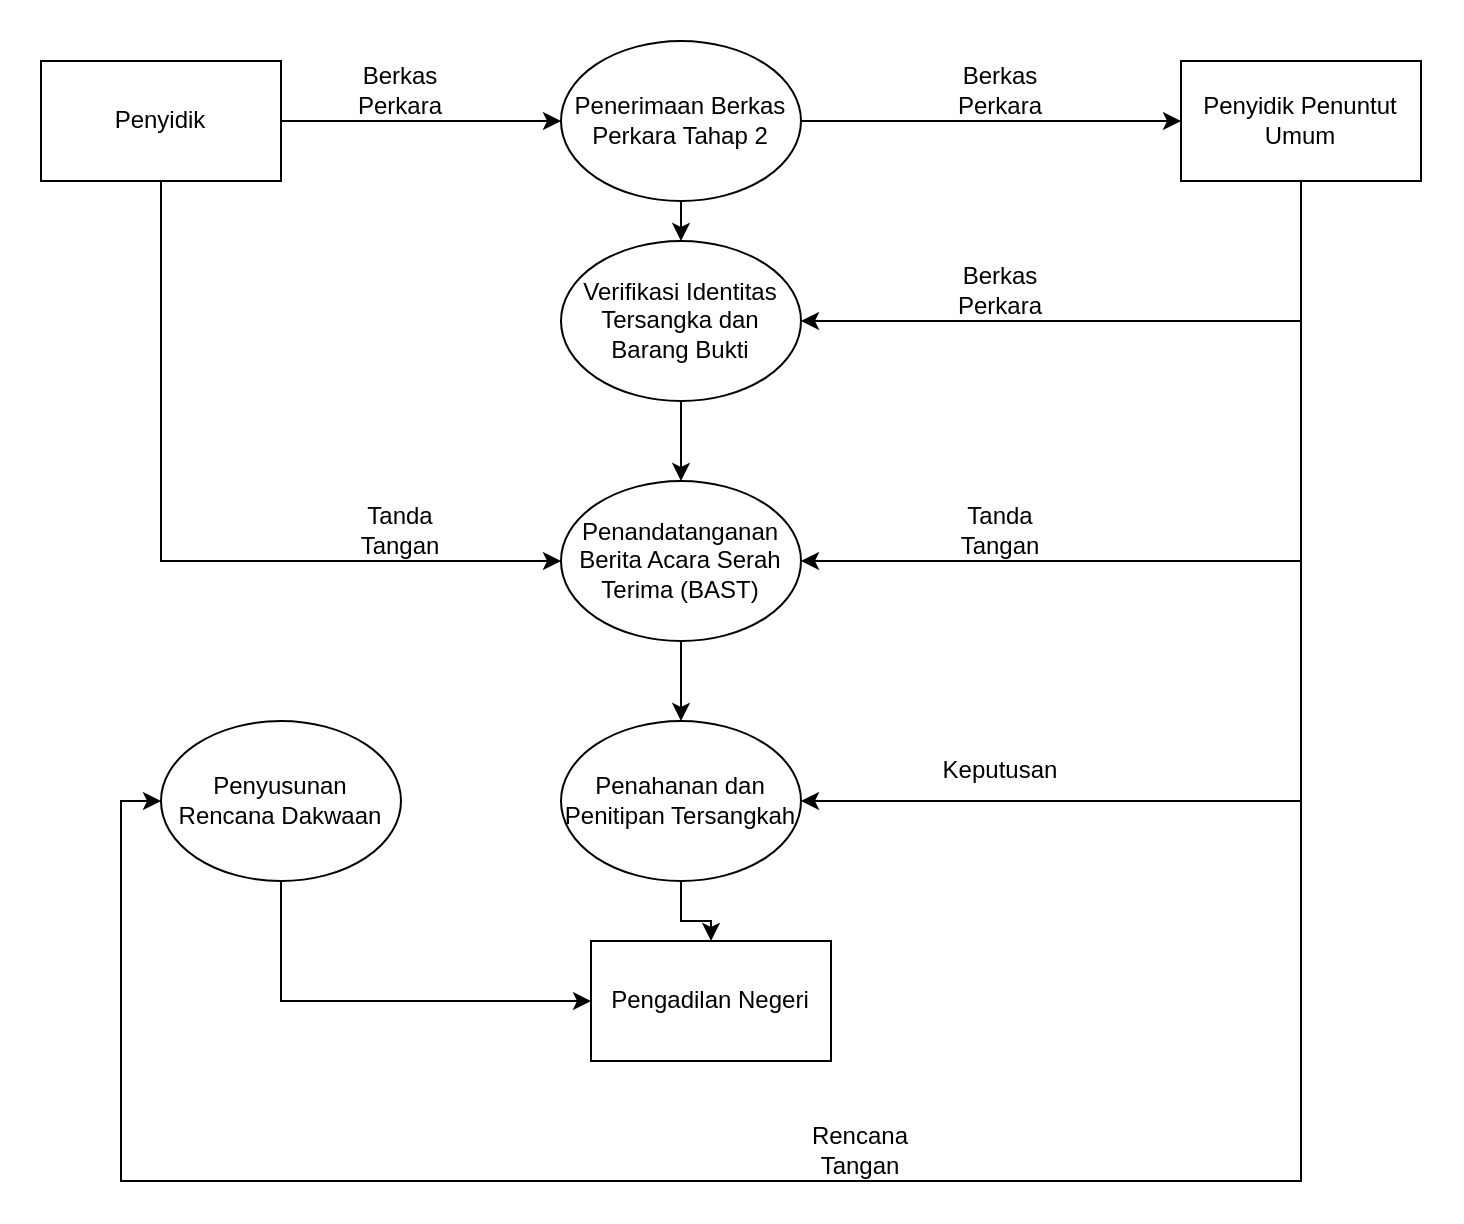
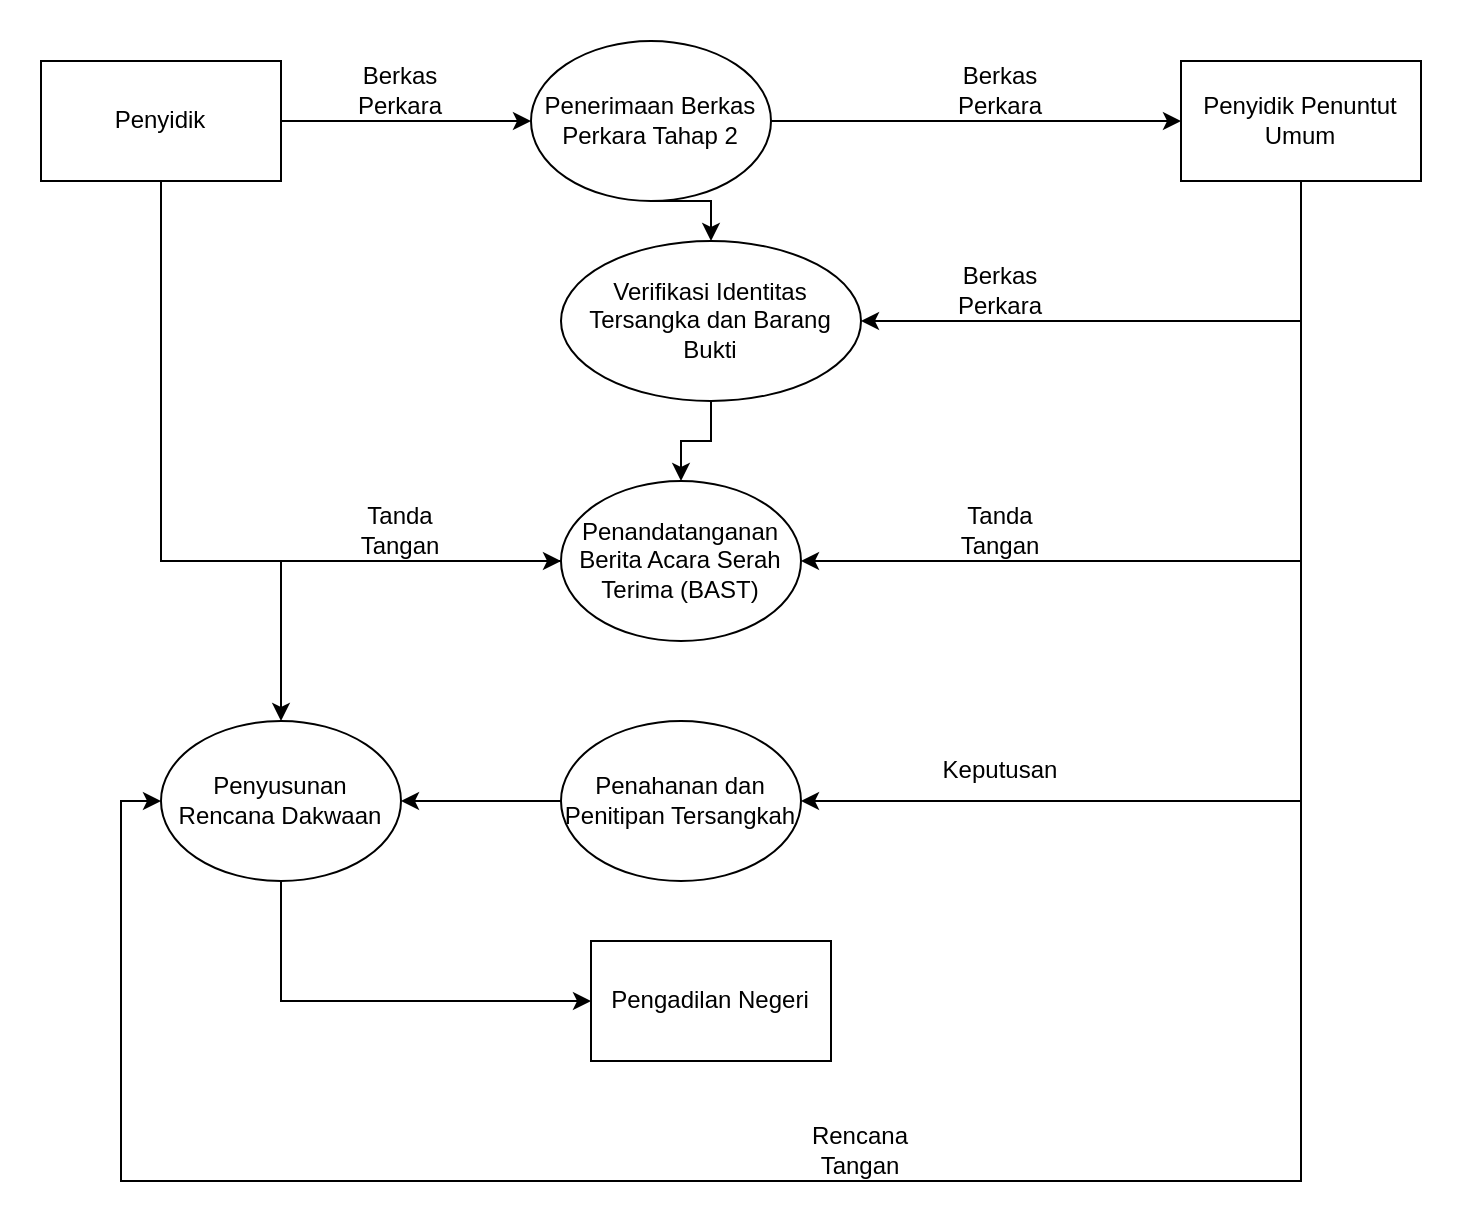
- <mxCell id="20" value="Penerimaan Berkas Perkara Tahap 2" style="ellipse;whiteSpace=wrap;html=1;" vertex="1" parent="1"><mxGeometry x="280" y="20" width="120" height="80" as="geometry" /></mxCell>
+ <mxCell id="20" value="Penerimaan Berkas Perkara Tahap 2" style="ellipse;whiteSpace=wrap;html=1;" vertex="1" parent="1"><mxGeometry x="265" y="20" width="120" height="80" as="geometry" /></mxCell>
- <mxCell id="15" value="Verifikasi Identitas Tersangka dan Barang Bukti" style="ellipse;whiteSpace=wrap;html=1;" vertex="1" parent="1"><mxGeometry x="280" y="120" width="120" height="80" as="geometry" /></mxCell>
+ <mxCell id="15" value="Verifikasi Identitas Tersangka dan Barang Bukti" style="ellipse;whiteSpace=wrap;html=1;" vertex="1" parent="1"><mxGeometry x="280" y="120" width="150" height="80" as="geometry" /></mxCell>
- <mxCell id="12" value="" style="edgeStyle=orthogonalEdgeStyle;rounded=0;orthogonalLoop=1;jettySize=auto;html=1;" edge="1" parent="1" source="13" target="17"><mxGeometry relative="1" as="geometry" /></mxCell>
+ <mxCell id="12" value="" style="edgeStyle=orthogonalEdgeStyle;rounded=0;orthogonalLoop=1;jettySize=auto;html=1;" edge="1" parent="1" source="13" target="28"><mxGeometry relative="1" as="geometry" /></mxCell>
- <mxCell id="27" value="" style="edgeStyle=orthogonalEdgeStyle;rounded=0;orthogonalLoop=1;jettySize=auto;html=1;" edge="1" parent="1" source="17" target="10"><mxGeometry relative="1" as="geometry"><mxPoint x="280" y="400" as="sourcePoint" /><mxPoint x="80" y="400" as="targetPoint" /></mxGeometry></mxCell>
+ <mxCell id="27" value="" style="edgeStyle=orthogonalEdgeStyle;rounded=0;orthogonalLoop=1;jettySize=auto;html=1;" edge="1" parent="1" source="17" target="28"><mxGeometry relative="1" as="geometry"><mxPoint x="280" y="400" as="sourcePoint" /><mxPoint x="80" y="400" as="targetPoint" /></mxGeometry></mxCell>
